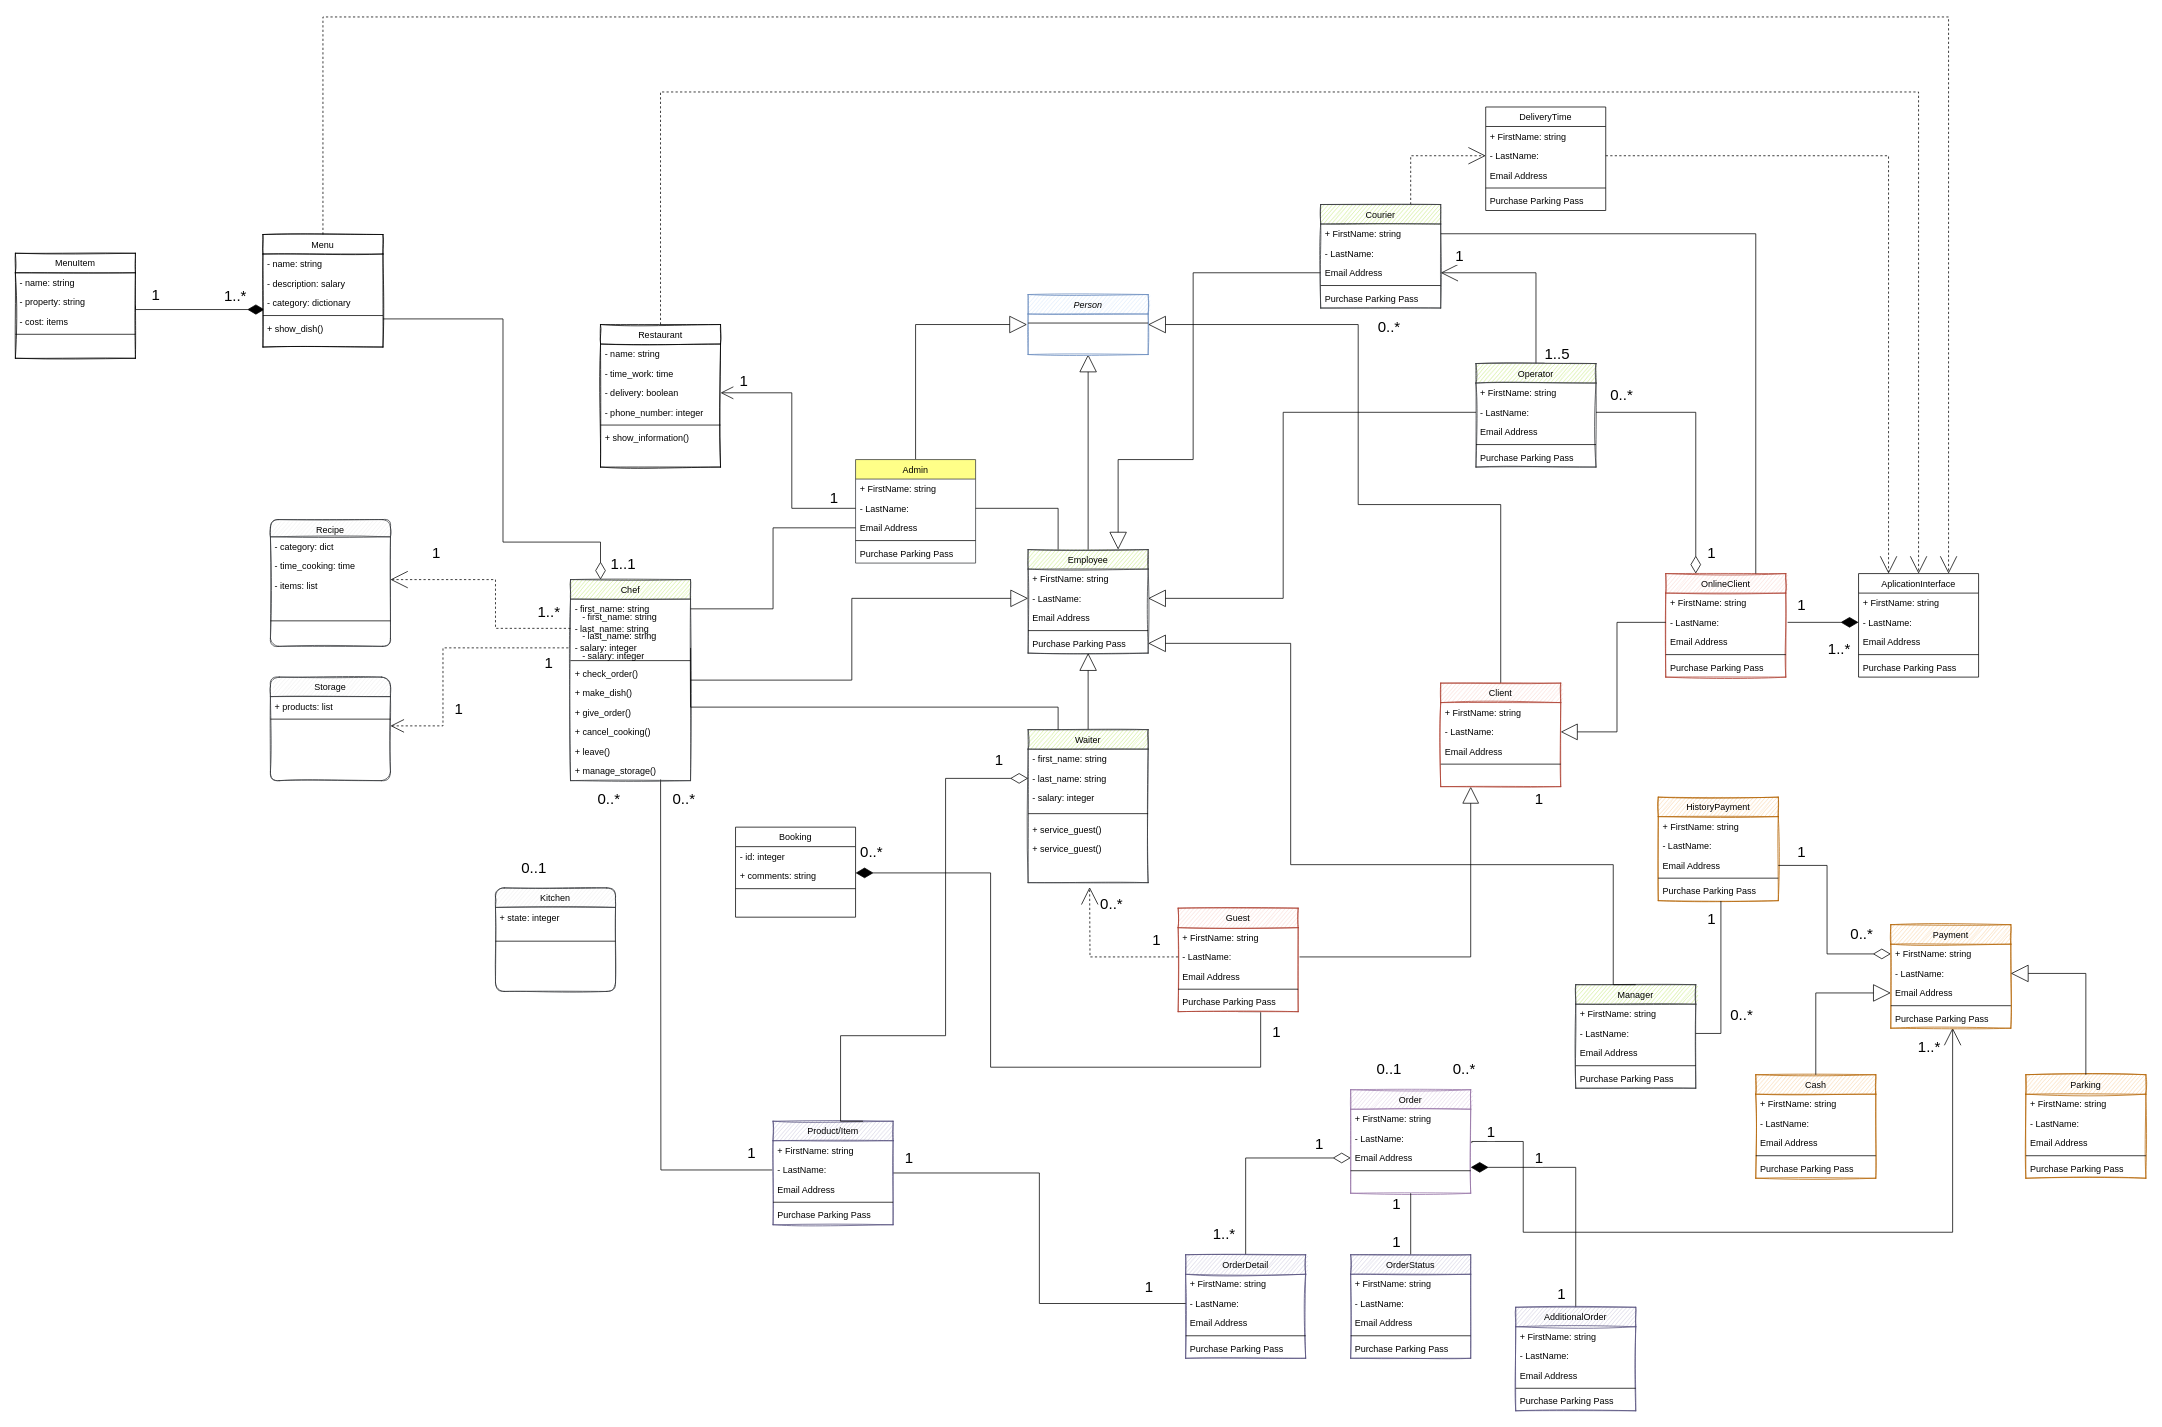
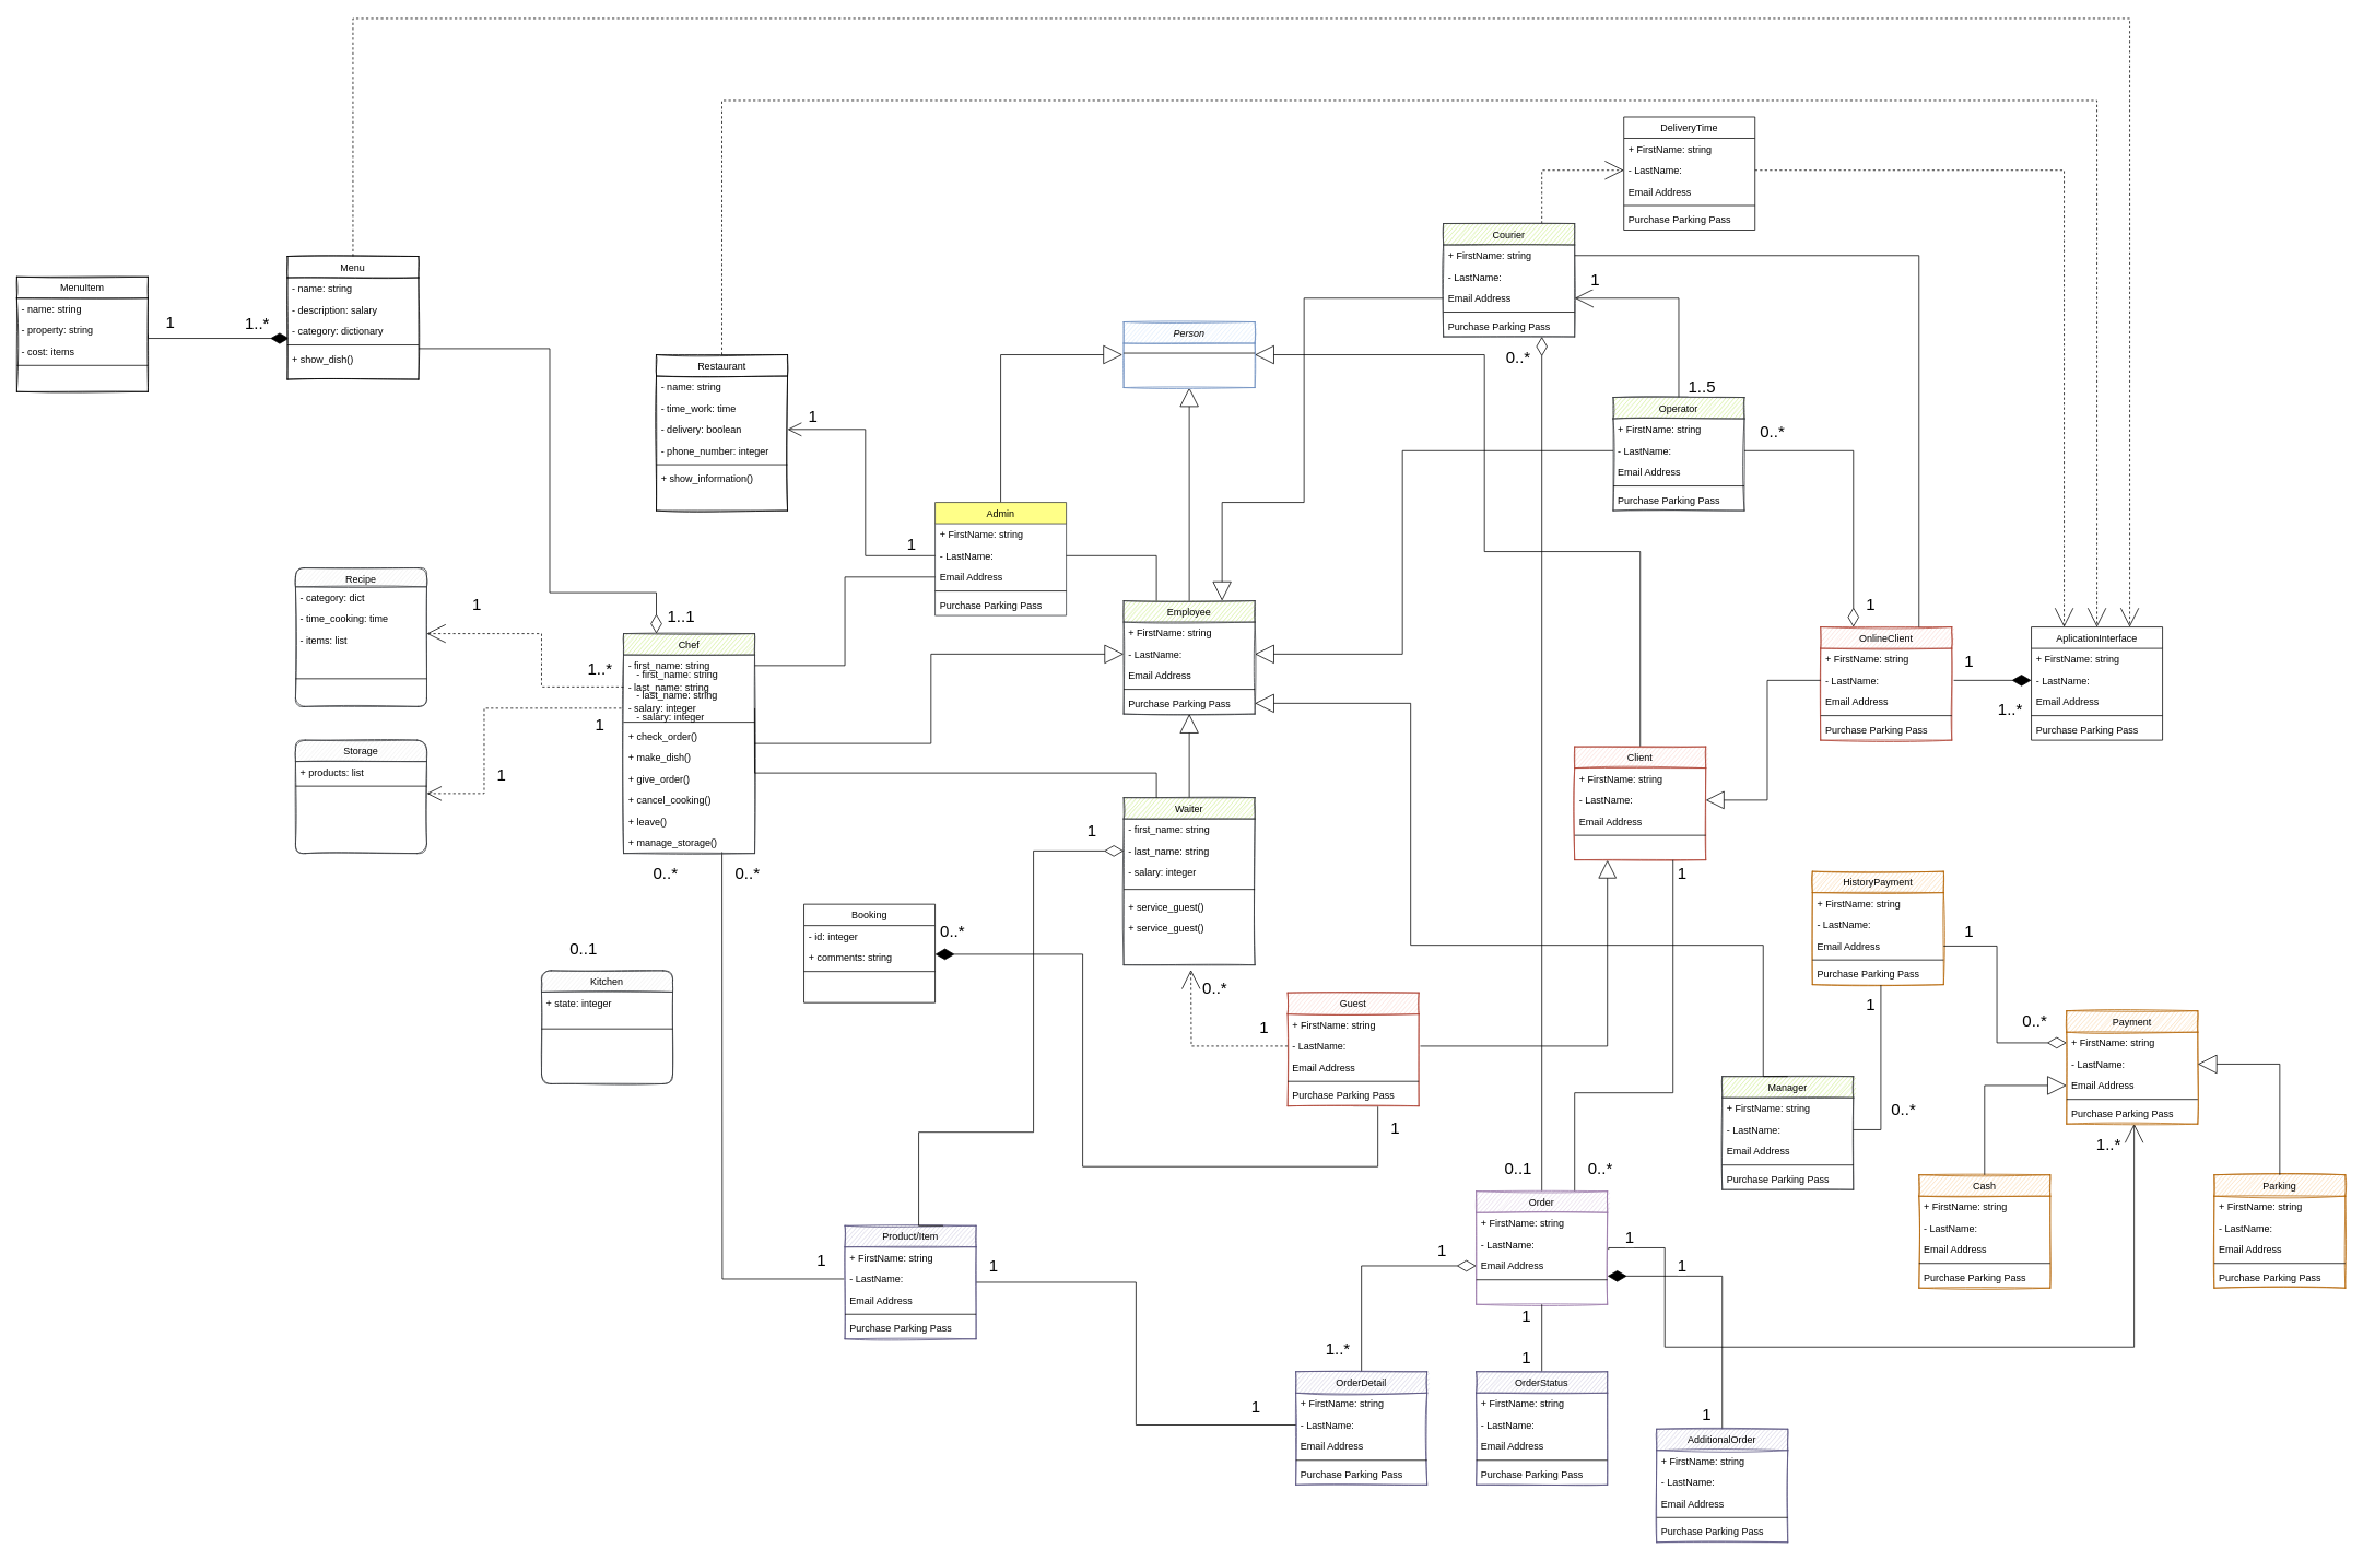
+ <mxCell id="68" style="edgeStyle=orthogonalEdgeStyle;rounded=0;jumpSize=7;orthogonalLoop=1;jettySize=auto;html=1;exitX=0.5;exitY=0;exitDx=0;exitDy=0;startArrow=none;startFill=0;startSize=21;sourcePerimeterSpacing=13;endArrow=diamondThin;endFill=0;endSize=21;targetPerimeterSpacing=17;strokeColor=#000000;strokeWidth=1;entryX=0.75;entryY=1;entryDx=0;entryDy=0;" edge="1" parent="1" source="71" target="35"><mxGeometry relative="1" as="geometry"><mxPoint x="1880" y="980" as="targetPoint" /></mxGeometry></mxCell>
+ <mxCell id="69" style="edgeStyle=orthogonalEdgeStyle;rounded=0;jumpSize=7;orthogonalLoop=1;jettySize=auto;html=1;exitX=0.75;exitY=0;exitDx=0;exitDy=0;entryX=0.75;entryY=1;entryDx=0;entryDy=0;startArrow=none;startFill=0;startSize=21;sourcePerimeterSpacing=13;endArrow=none;endFill=0;endSize=21;targetPerimeterSpacing=17;strokeColor=#000000;strokeWidth=1;" edge="1" parent="1" source="71" target="43"><mxGeometry relative="1" as="geometry"><Array as="points"><mxPoint x="1920" y="1330" /><mxPoint x="2040" y="1330" /></Array></mxGeometry></mxCell>
